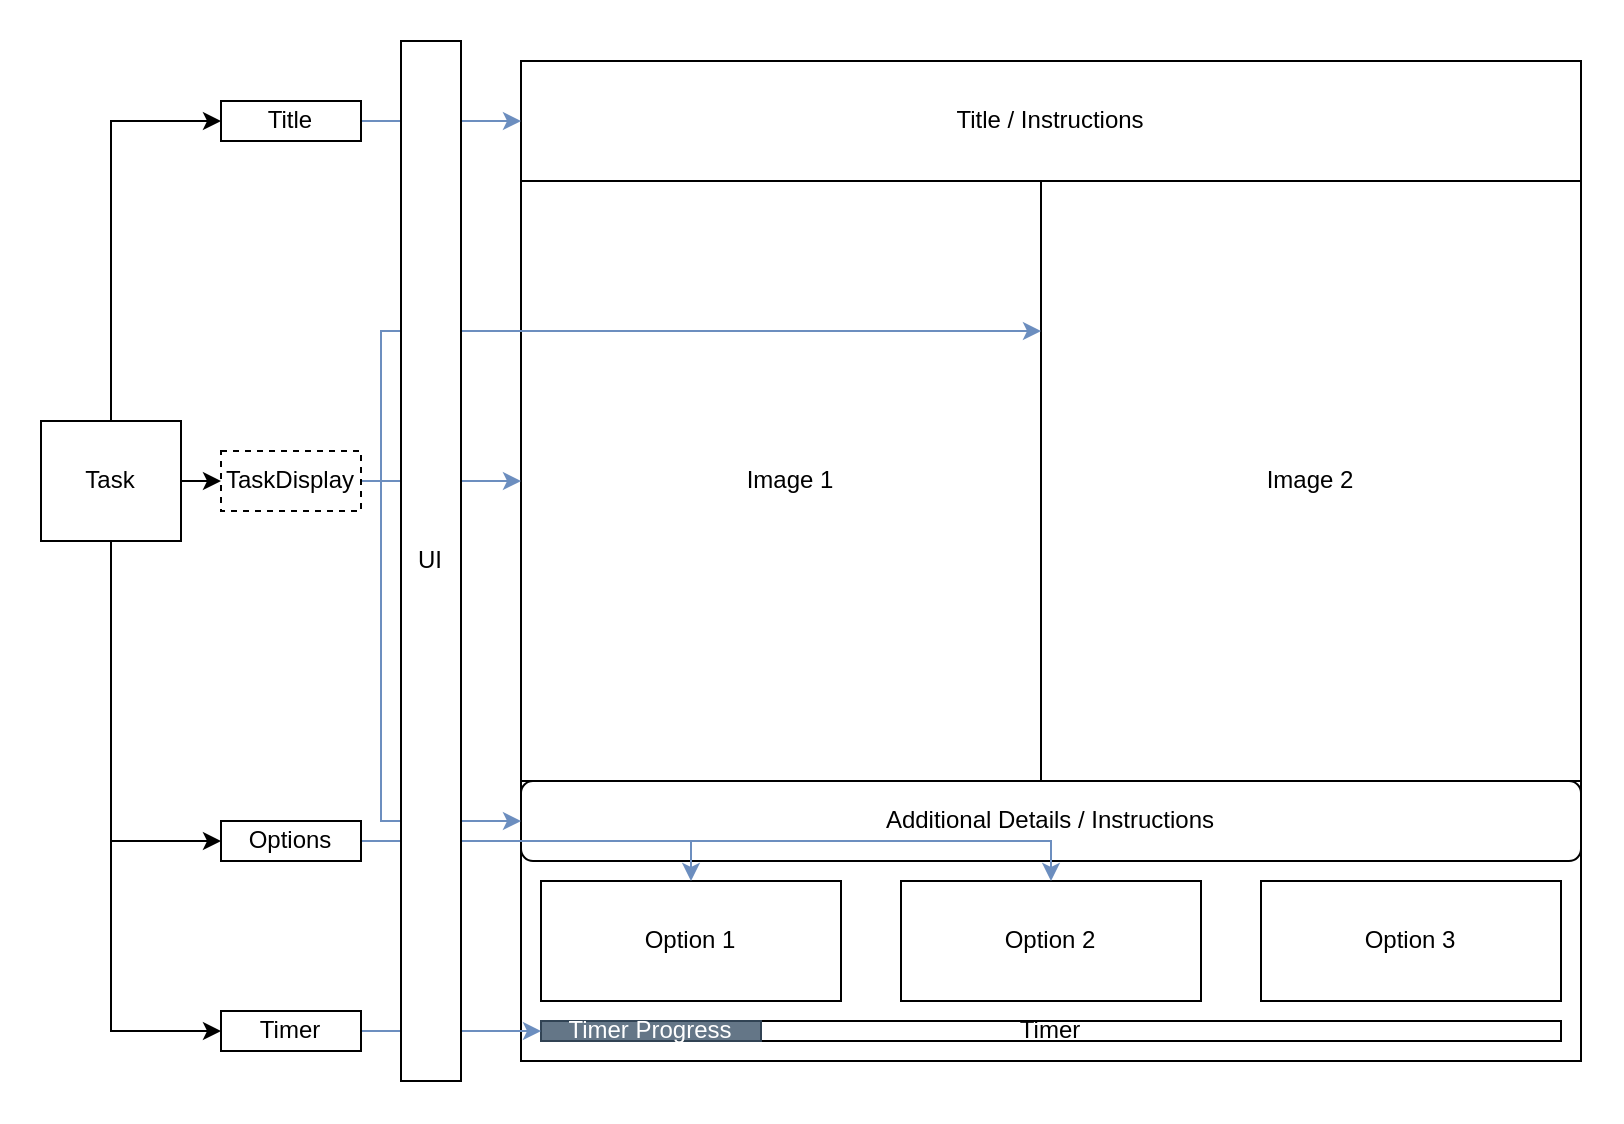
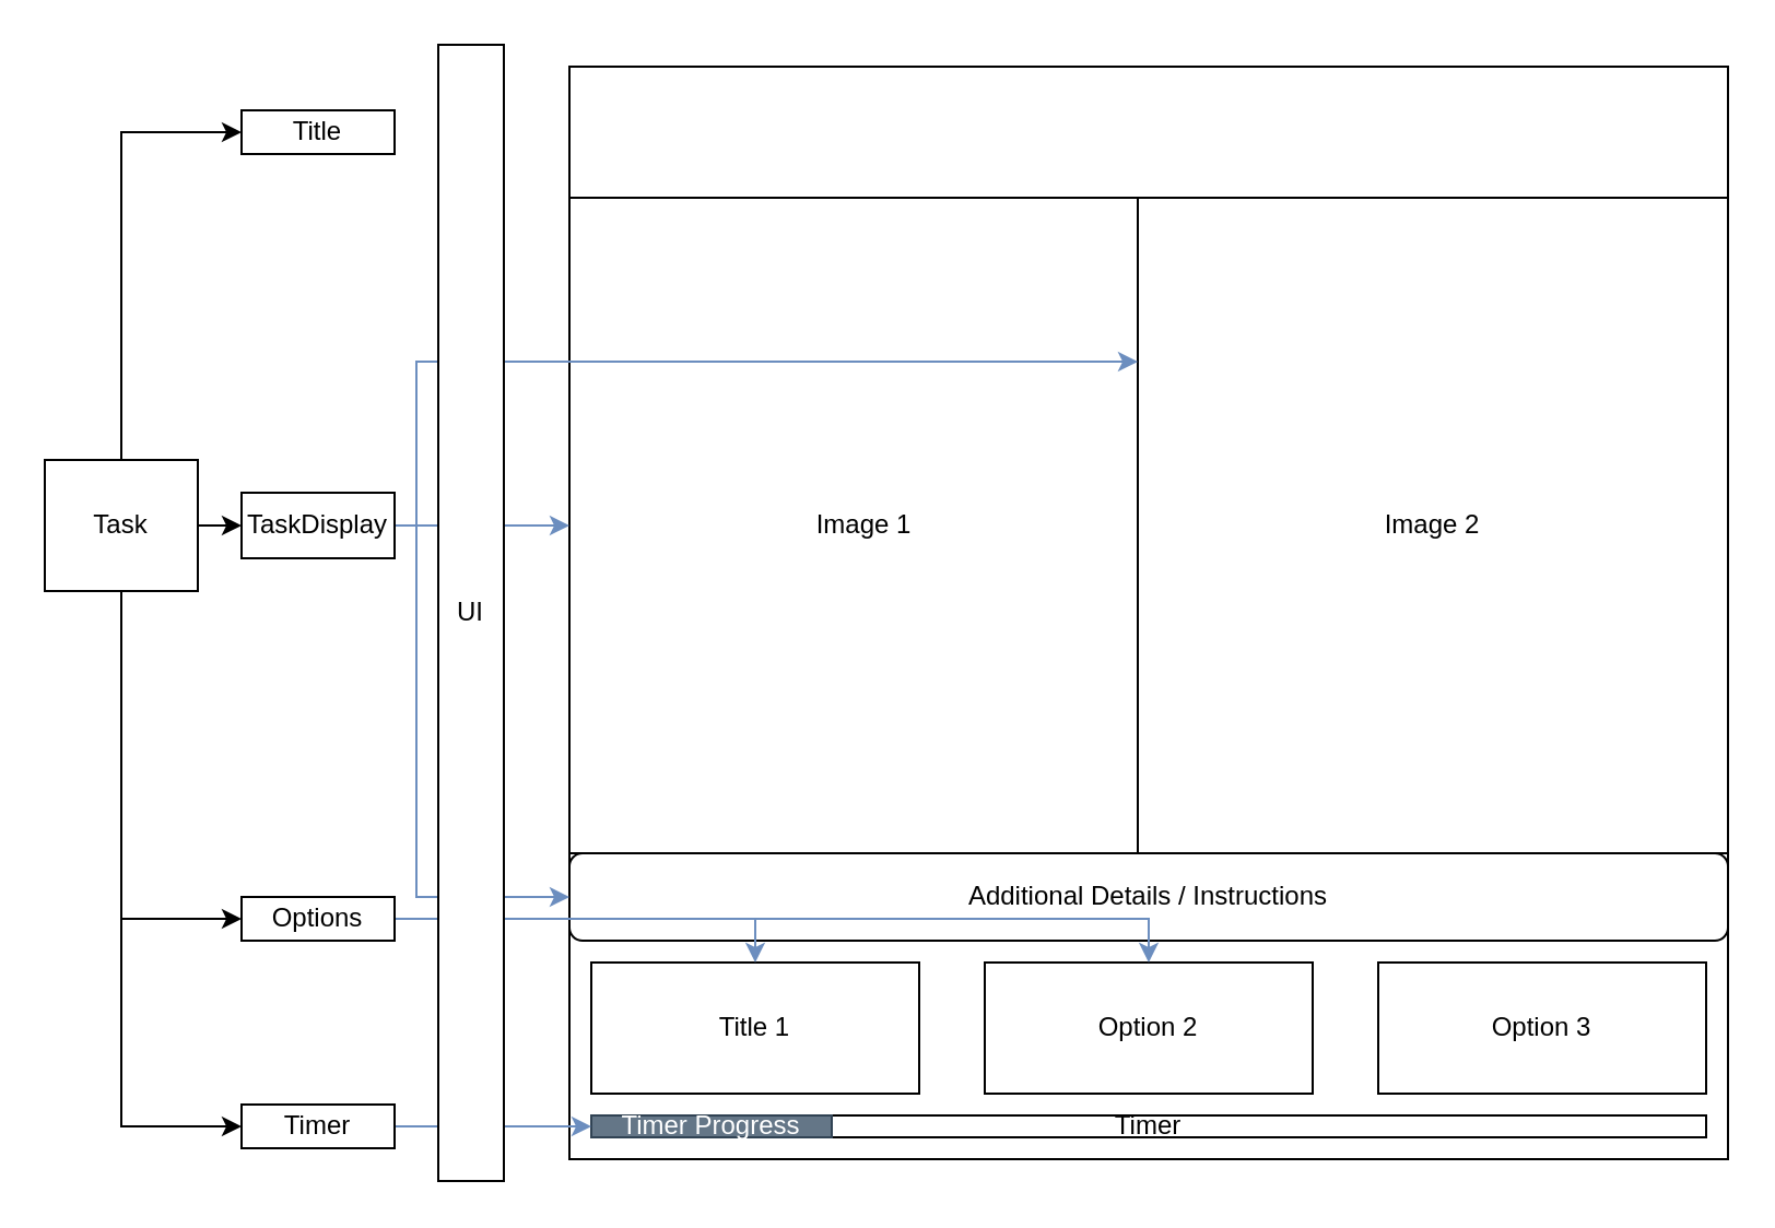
- <mxCell id="18" style="edgeStyle=orthogonalEdgeStyle;rounded=0;orthogonalLoop=1;jettySize=auto;html=1;exitX=1;exitY=0.5;exitDx=0;exitDy=0;entryX=0;entryY=0.5;entryDx=0;entryDy=0;fillColor=#dae8fc;strokeColor=#6c8ebf;" edge="1" parent="1" source="19" target="3"><mxGeometry relative="1" as="geometry" /></mxCell>
- <mxCell id="3" value="Title / Instructions" style="rounded=0;whiteSpace=wrap;html=1;" vertex="1" parent="1"><mxGeometry x="260" y="30" width="530" height="60" as="geometry" /></mxCell>
- <mxCell id="26" value="TaskDisplay" style="rounded=0;whiteSpace=wrap;html=1;dashed=1;" vertex="1" parent="1"><mxGeometry x="110" y="225" width="70" height="30" as="geometry" /></mxCell>
+ <mxCell id="26" value="TaskDisplay" style="rounded=0;whiteSpace=wrap;html=1;" vertex="1" parent="1"><mxGeometry x="110" y="225" width="70" height="30" as="geometry" /></mxCell>
- <mxCell id="8" value="Option 1" style="rounded=0;whiteSpace=wrap;html=1;" vertex="1" parent="1"><mxGeometry x="270" y="440" width="150" height="60" as="geometry" /></mxCell>
+ <mxCell id="8" value="Title 1" style="rounded=0;whiteSpace=wrap;html=1;" vertex="1" parent="1"><mxGeometry x="270" y="440" width="150" height="60" as="geometry" /></mxCell>
